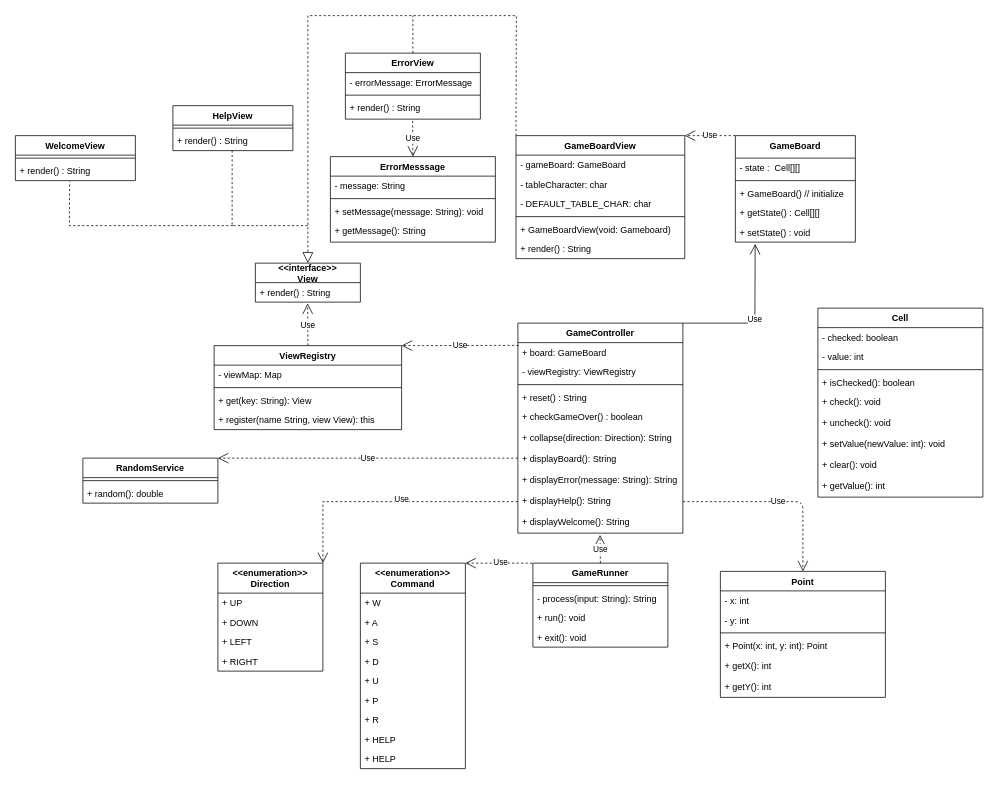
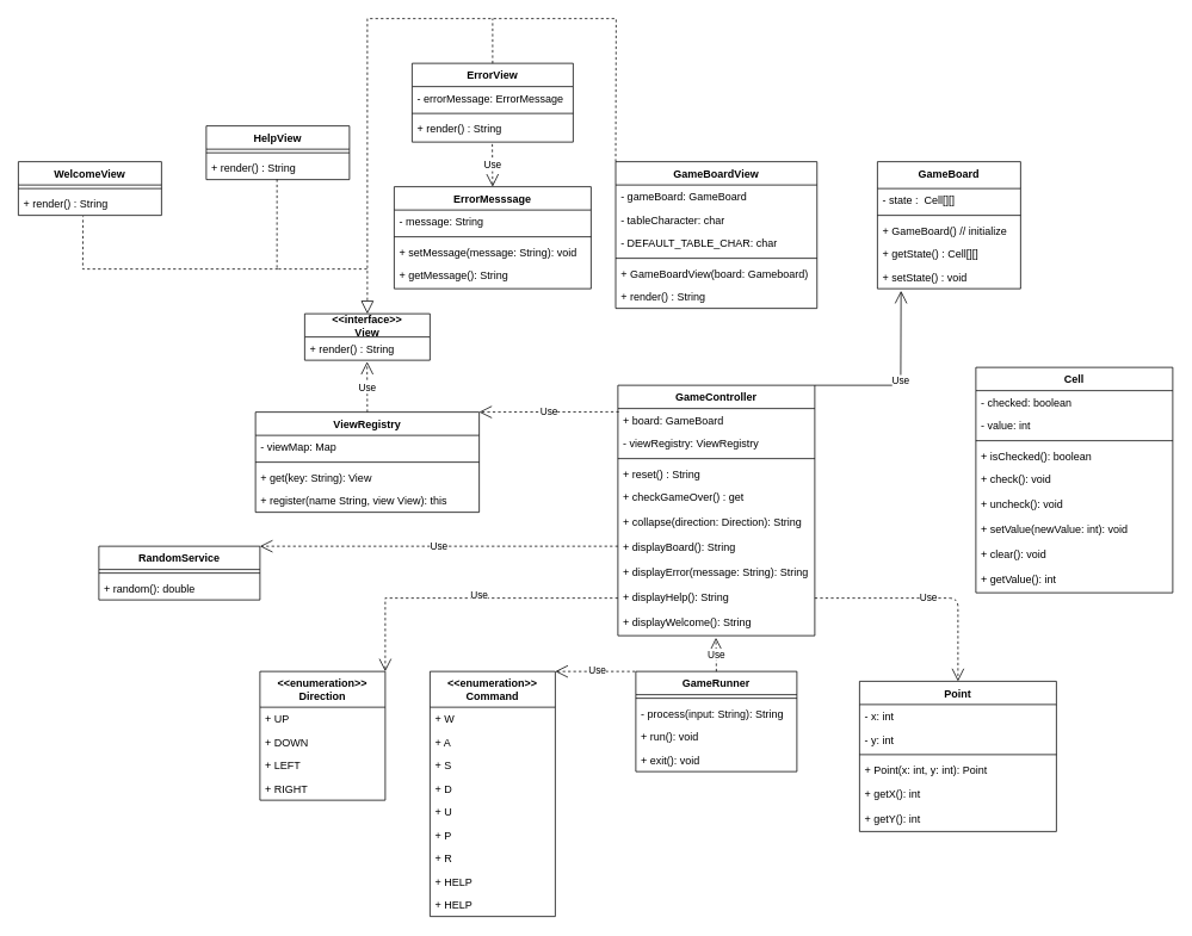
- <mxCell id="2" value="Use" style="endArrow=open;endSize=12;dashed=1;html=1;entryX=1;entryY=0;entryDx=0;entryDy=0;exitX=0;exitY=0;exitDx=0;exitDy=0;" parent="1" source="20" target="67" edge="1"><mxGeometry width="160" relative="1" as="geometry"><mxPoint x="979" y="231" as="sourcePoint" /><mxPoint x="860" y="190" as="targetPoint" /></mxGeometry></mxCell>
- <mxCell id="72" value="+ GameBoardView(void: Gameboard)" style="text;strokeColor=none;fillColor=none;align=left;verticalAlign=top;spacingLeft=4;spacingRight=4;overflow=hidden;rotatable=0;points=[[0,0.5],[1,0.5]];portConstraint=eastwest;" parent="67" vertex="1"><mxGeometry y="112" width="225" height="26" as="geometry" /></mxCell>
+ <mxCell id="72" value="+ GameBoardView(board: Gameboard)" style="text;strokeColor=none;fillColor=none;align=left;verticalAlign=top;spacingLeft=4;spacingRight=4;overflow=hidden;rotatable=0;points=[[0,0.5],[1,0.5]];portConstraint=eastwest;" parent="67" vertex="1"><mxGeometry y="112" width="225" height="26" as="geometry" /></mxCell>
- <mxCell id="14" value="+ checkGameOver() : boolean" style="text;strokeColor=none;fillColor=none;align=left;verticalAlign=top;spacingLeft=4;spacingRight=4;overflow=hidden;rotatable=0;points=[[0,0.5],[1,0.5]];portConstraint=eastwest;" parent="9" vertex="1"><mxGeometry y="112" width="220" height="28" as="geometry" /></mxCell>
+ <mxCell id="14" value="+ checkGameOver() : get" style="text;strokeColor=none;fillColor=none;align=left;verticalAlign=top;spacingLeft=4;spacingRight=4;overflow=hidden;rotatable=0;points=[[0,0.5],[1,0.5]];portConstraint=eastwest;" parent="9" vertex="1"><mxGeometry y="112" width="220" height="28" as="geometry" /></mxCell>
